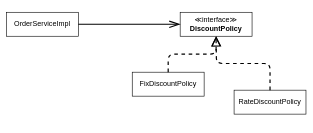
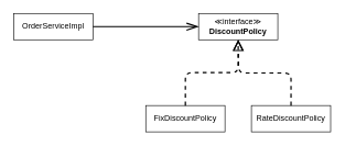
- <mxCell id="2" value="OrderServiceImpl" style="rounded=0;whiteSpace=wrap;html=1;" vertex="1" parent="1"><mxGeometry x="10" y="20" width="120" height="40" as="geometry" /></mxCell>
+ <mxCell id="2" value="OrderServiceImpl" style="rounded=0;whiteSpace=wrap;html=1;" vertex="1" parent="1"><mxGeometry x="20" y="20" width="120" height="40" as="geometry" /></mxCell>
- <mxCell id="5" value="FixDiscountPolicy" style="rounded=0;whiteSpace=wrap;html=1;" vertex="1" parent="1"><mxGeometry x="220" y="120" width="120" height="40" as="geometry" /></mxCell>
+ <mxCell id="5" value="FixDiscountPolicy" style="rounded=0;whiteSpace=wrap;html=1;" vertex="1" parent="1"><mxGeometry x="220" y="160" width="120" height="40" as="geometry" /></mxCell>
- <mxCell id="6" value="RateDiscountPolicy" style="rounded=0;whiteSpace=wrap;html=1;" vertex="1" parent="1"><mxGeometry x="390" y="150" width="120" height="40" as="geometry" /></mxCell>
+ <mxCell id="6" value="RateDiscountPolicy" style="rounded=0;whiteSpace=wrap;html=1;" vertex="1" parent="1"><mxGeometry x="380" y="160" width="120" height="40" as="geometry" /></mxCell>
